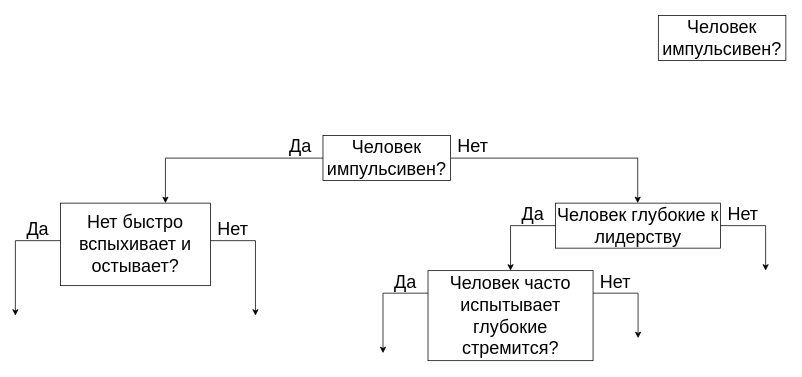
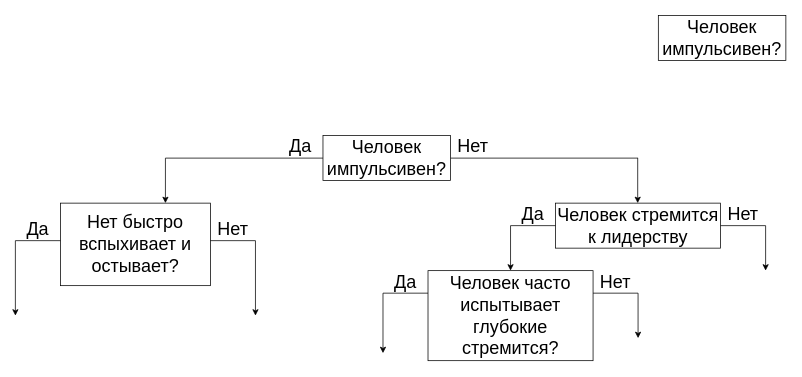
- <mxCell id="10" value="Человек глубокие к лидерству" style="rounded=0;whiteSpace=wrap;html=1;fontSize=24;" vertex="1" parent="1"><mxGeometry x="740" y="270" width="220" height="60" as="geometry" /></mxCell>
+ <mxCell id="10" value="Человек стремится к лидерству" style="rounded=0;whiteSpace=wrap;html=1;fontSize=24;" vertex="1" parent="1"><mxGeometry x="740" y="270" width="220" height="60" as="geometry" /></mxCell>
